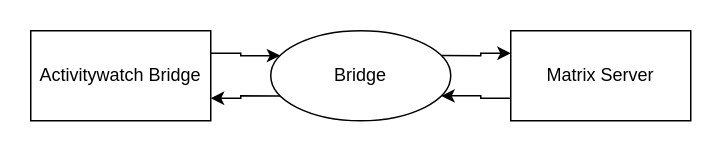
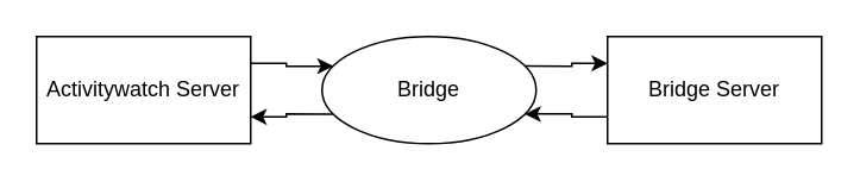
- <mxCell id="3" value="&lt;div&gt;Activitywatch Bridge&lt;/div&gt;" style="whiteSpace=wrap;html=1;" parent="1" vertex="1"><mxGeometry x="20" y="20" width="120" height="60" as="geometry" /></mxCell>
+ <mxCell id="3" value="&lt;div&gt;Activitywatch Server&lt;/div&gt;" style="whiteSpace=wrap;html=1;" parent="1" vertex="1"><mxGeometry x="20" y="20" width="120" height="60" as="geometry" /></mxCell>
- <mxCell id="5" value="&lt;div&gt;Matrix Server&lt;/div&gt;" style="whiteSpace=wrap;html=1;" parent="1" vertex="1"><mxGeometry x="340" y="20" width="120" height="60" as="geometry" /></mxCell>
+ <mxCell id="5" value="&lt;div&gt;Bridge Server&lt;/div&gt;" style="whiteSpace=wrap;html=1;" parent="1" vertex="1"><mxGeometry x="340" y="20" width="120" height="60" as="geometry" /></mxCell>
